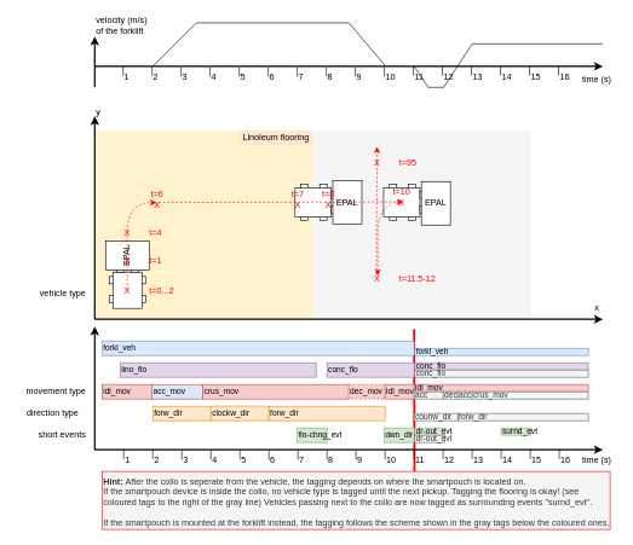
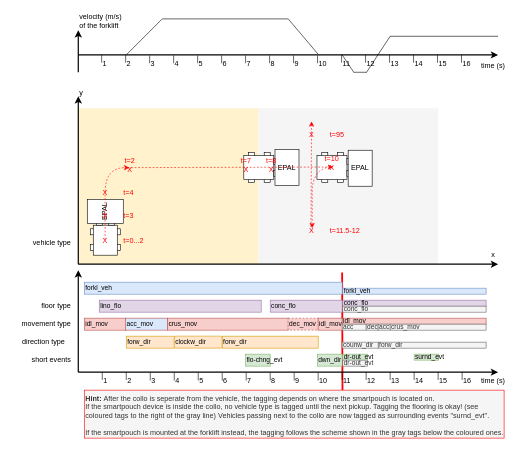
- <mxCell id="37" value="Linoleum flooring" style="text;html=1;align=center;verticalAlign=middle;whiteSpace=wrap;rounded=0;fillColor=#ffe6cc;strokeColor=none;" vertex="1" parent="1"><mxGeometry x="330" y="180" width="100" height="20" as="geometry" /></mxCell>
- <mxCell id="123" value="&lt;div&gt; t=6&lt;/div&gt;&lt;div&gt;X&lt;/div&gt;" style="text;html=1;align=center;verticalAlign=middle;whiteSpace=wrap;rounded=0;fontColor=#FF0000;" vertex="1" parent="1"><mxGeometry x="206" y="259" width="20" height="30" as="geometry" /></mxCell>
+ <mxCell id="123" value="&lt;div&gt; t=2&lt;/div&gt;&lt;div&gt;X&lt;/div&gt;" style="text;html=1;align=center;verticalAlign=middle;whiteSpace=wrap;rounded=0;fontColor=#FF0000;" vertex="1" parent="1"><mxGeometry x="206" y="259" width="20" height="30" as="geometry" /></mxCell>
- <mxCell id="121" value="X &amp;nbsp; &amp;nbsp; &amp;nbsp;&amp;nbsp; t=1" style="text;html=1;align=left;verticalAlign=middle;whiteSpace=wrap;rounded=0;fontColor=#FF0000;" vertex="1" parent="1"><mxGeometry x="169" y="345" width="100" height="30" as="geometry" /></mxCell>
+ <mxCell id="121" value="X &amp;nbsp; &amp;nbsp; &amp;nbsp;&amp;nbsp; t=3" style="text;html=1;align=left;verticalAlign=middle;whiteSpace=wrap;rounded=0;fontColor=#FF0000;" vertex="1" parent="1"><mxGeometry x="169" y="345" width="100" height="30" as="geometry" /></mxCell>
+ <mxCell id="58" value="floor type" style="text;html=1;align=right;verticalAlign=middle;whiteSpace=wrap;rounded=0;" vertex="1" parent="1"><mxGeometry y="500" width="90" height="20" as="geometry" x="30" /></mxCell>
